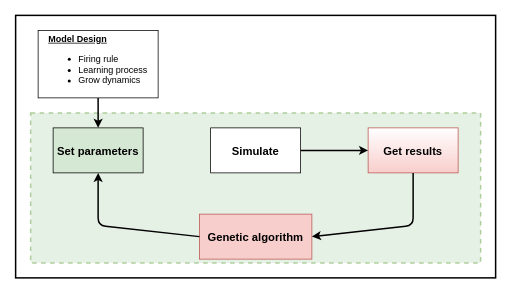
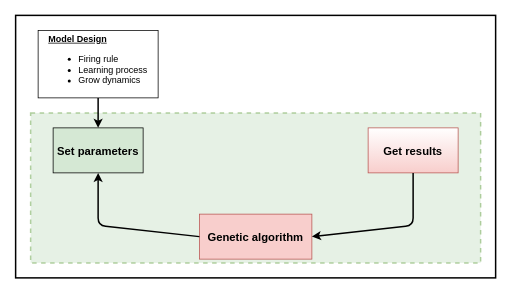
- <mxCell id="6" value="&lt;b&gt;&lt;font style=&quot;font-size: 15px&quot;&gt;Simulate&lt;/font&gt;&lt;/b&gt;" style="rounded=0;whiteSpace=wrap;html=1;" vertex="1" parent="1"><mxGeometry x="280" y="170" width="120" height="60" as="geometry" /></mxCell>
- <mxCell id="9" value="" style="endArrow=classic;html=1;exitX=1;exitY=0.5;exitDx=0;exitDy=0;entryX=0;entryY=0.5;entryDx=0;entryDy=0;strokeWidth=2;" edge="1" parent="1" source="6" target="7"><mxGeometry width="50" height="50" relative="1" as="geometry"><mxPoint x="200" y="210" as="sourcePoint" /><mxPoint x="290" y="210" as="targetPoint" /></mxGeometry></mxCell>
